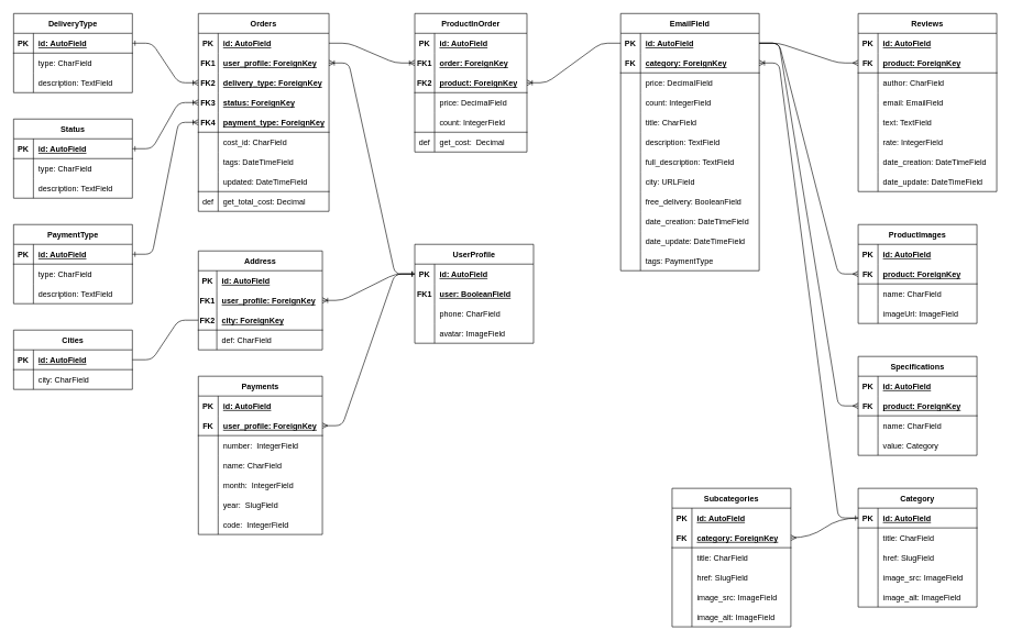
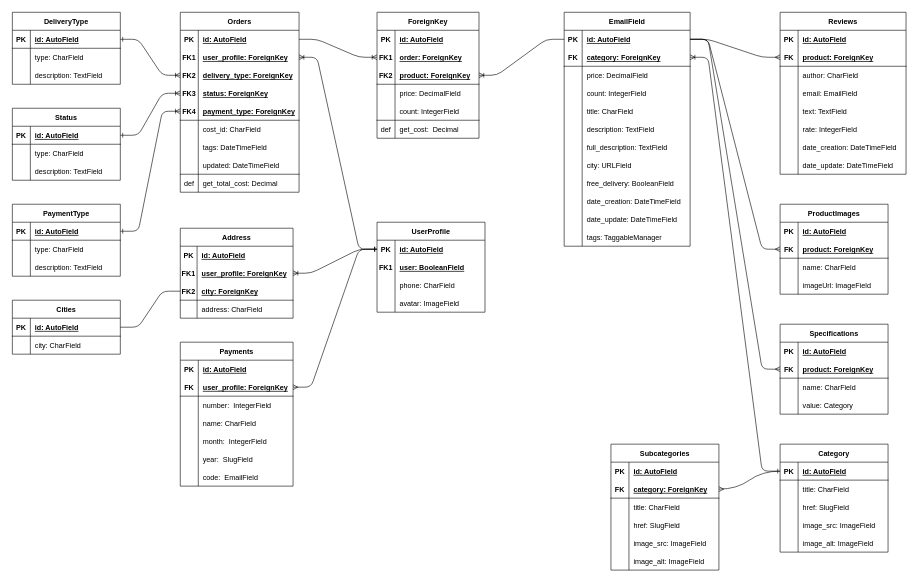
- <mxCell id="130" value="ProductInOrder" style="shape=table;startSize=30;container=1;collapsible=1;childLayout=tableLayout;fixedRows=1;rowLines=0;fontStyle=1;align=center;resizeLast=1;" parent="1" vertex="1"><mxGeometry x="628" y="20" width="170" height="210" as="geometry" /></mxCell>
+ <mxCell id="130" value="ForeignKey" style="shape=table;startSize=30;container=1;collapsible=1;childLayout=tableLayout;fixedRows=1;rowLines=0;fontStyle=1;align=center;resizeLast=1;" parent="1" vertex="1"><mxGeometry x="628" y="20" width="170" height="210" as="geometry" /></mxCell>
- <mxCell id="73" value="tags: PaymentType" style="shape=partialRectangle;connectable=0;fillColor=none;top=0;left=0;bottom=0;right=0;align=left;spacingLeft=6;overflow=hidden;rounded=0;" parent="71" vertex="1"><mxGeometry x="30" width="180" height="30" as="geometry"><mxRectangle width="180" height="30" as="alternateBounds" /></mxGeometry></mxCell>
+ <mxCell id="73" value="tags: TaggableManager" style="shape=partialRectangle;connectable=0;fillColor=none;top=0;left=0;bottom=0;right=0;align=left;spacingLeft=6;overflow=hidden;rounded=0;" parent="71" vertex="1"><mxGeometry x="30" width="180" height="30" as="geometry"><mxRectangle width="180" height="30" as="alternateBounds" /></mxGeometry></mxCell>
- <mxCell id="238" value="def: CharField" style="shape=partialRectangle;connectable=0;fillColor=none;top=0;left=0;bottom=0;right=0;align=left;spacingLeft=6;overflow=hidden;" vertex="1" parent="236"><mxGeometry x="28" width="160" height="30" as="geometry"><mxRectangle width="160" height="30" as="alternateBounds" /></mxGeometry></mxCell>
+ <mxCell id="238" value="address: CharField" style="shape=partialRectangle;connectable=0;fillColor=none;top=0;left=0;bottom=0;right=0;align=left;spacingLeft=6;overflow=hidden;" vertex="1" parent="236"><mxGeometry x="28" width="160" height="30" as="geometry"><mxRectangle width="160" height="30" as="alternateBounds" /></mxGeometry></mxCell>
- <mxCell id="269" value="code:  IntegerField" style="shape=partialRectangle;connectable=0;fillColor=none;top=0;left=0;bottom=0;right=0;align=left;spacingLeft=6;overflow=hidden;" vertex="1" parent="267"><mxGeometry x="30" width="158" height="30" as="geometry"><mxRectangle width="158" height="30" as="alternateBounds" /></mxGeometry></mxCell>
+ <mxCell id="269" value="code:  EmailField" style="shape=partialRectangle;connectable=0;fillColor=none;top=0;left=0;bottom=0;right=0;align=left;spacingLeft=6;overflow=hidden;" vertex="1" parent="267"><mxGeometry x="30" width="158" height="30" as="geometry"><mxRectangle width="158" height="30" as="alternateBounds" /></mxGeometry></mxCell>
